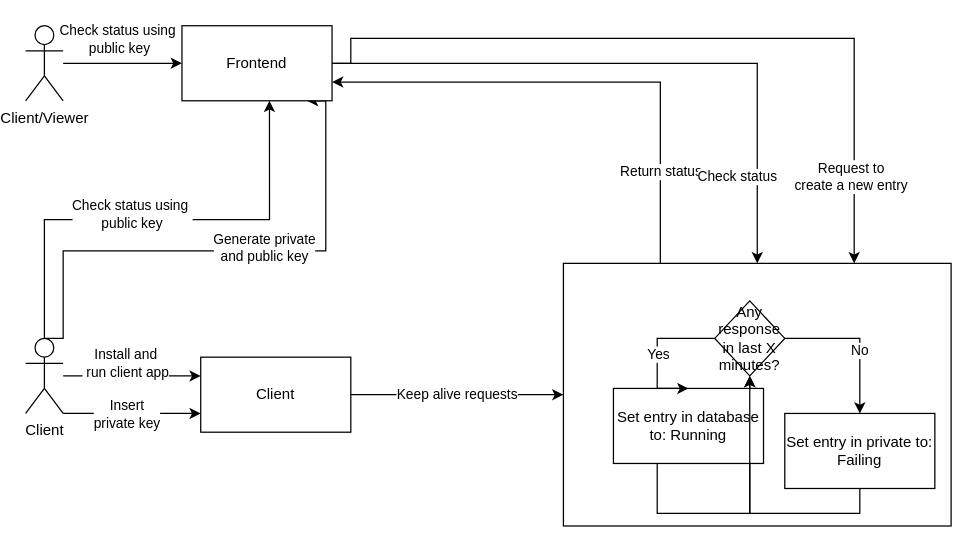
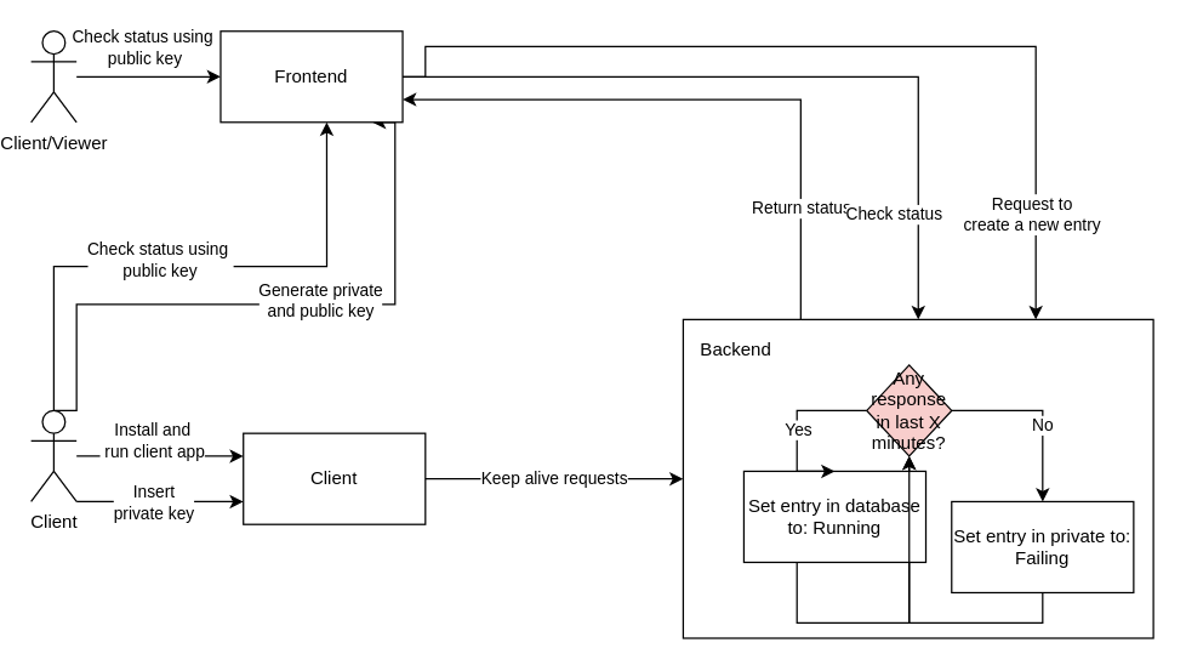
+ <mxCell id="27" value="Backend" style="text;html=1;strokeColor=none;fillColor=none;align=center;verticalAlign=middle;whiteSpace=wrap;rounded=0;" vertex="1" parent="1"><mxGeometry x="465" y="220" width="40" height="20" as="geometry" /></mxCell>
- <mxCell id="18" value="Any response in last X minutes?" style="rhombus;whiteSpace=wrap;html=1;" vertex="1" parent="17"><mxGeometry x="106" width="56" height="60" as="geometry" /></mxCell>
+ <mxCell id="18" value="Any response in last X minutes?" style="rhombus;whiteSpace=wrap;html=1;fillColor=#f8cecc;" vertex="1" parent="17"><mxGeometry x="106" width="56" height="60" as="geometry" /></mxCell>
